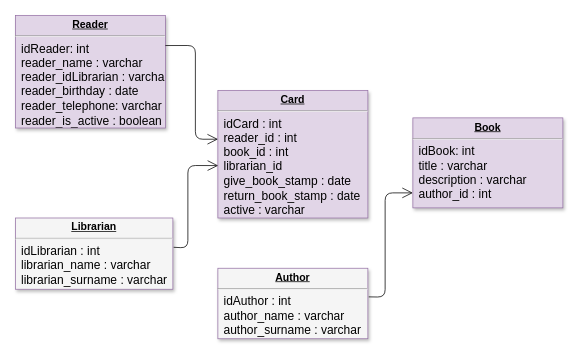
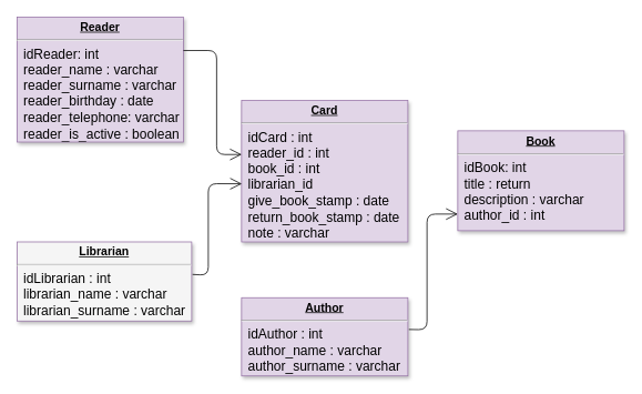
- <mxCell id="5" value="&lt;p style=&quot;margin: 0px ; margin-top: 4px ; text-align: center ; text-decoration: underline&quot;&gt;&lt;strong&gt;&lt;font style=&quot;font-size: 14px&quot;&gt;Reader&lt;/font&gt;&lt;/strong&gt;&lt;/p&gt;&lt;hr&gt;&lt;p style=&quot;margin: 0px ; margin-left: 8px&quot;&gt;&lt;font size=&quot;3&quot;&gt;idReader: int&lt;/font&gt;&lt;/p&gt;&lt;p style=&quot;margin: 0px ; margin-left: 8px&quot;&gt;&lt;font size=&quot;3&quot;&gt;reader_name : varchar&lt;/font&gt;&lt;/p&gt;&lt;p style=&quot;margin: 0px ; margin-left: 8px&quot;&gt;&lt;font size=&quot;3&quot;&gt;reader_idLibrarian : varchar&lt;/font&gt;&lt;/p&gt;&lt;p style=&quot;margin: 0px ; margin-left: 8px&quot;&gt;&lt;font size=&quot;3&quot;&gt;reader_birthday : date&lt;/font&gt;&lt;/p&gt;&lt;p style=&quot;margin: 0px ; margin-left: 8px&quot;&gt;&lt;font size=&quot;3&quot;&gt;reader_telephone: varchar&lt;/font&gt;&lt;/p&gt;&lt;p style=&quot;margin: 0px ; margin-left: 8px&quot;&gt;&lt;font size=&quot;3&quot;&gt;reader_is_active : boolean&lt;/font&gt;&lt;/p&gt;&lt;p style=&quot;margin: 0px ; margin-left: 8px&quot;&gt;&lt;br&gt;&lt;/p&gt;" style="verticalAlign=top;align=left;overflow=fill;fontSize=12;fontFamily=Helvetica;html=1;strokeColor=#9673a6;shadow=1;fillColor=#e1d5e7;" parent="1" vertex="1"><mxGeometry x="20" y="20" width="200" height="150" as="geometry" /></mxCell>
+ <mxCell id="5" value="&lt;p style=&quot;margin: 0px ; margin-top: 4px ; text-align: center ; text-decoration: underline&quot;&gt;&lt;strong&gt;&lt;font style=&quot;font-size: 14px&quot;&gt;Reader&lt;/font&gt;&lt;/strong&gt;&lt;/p&gt;&lt;hr&gt;&lt;p style=&quot;margin: 0px ; margin-left: 8px&quot;&gt;&lt;font size=&quot;3&quot;&gt;idReader: int&lt;/font&gt;&lt;/p&gt;&lt;p style=&quot;margin: 0px ; margin-left: 8px&quot;&gt;&lt;font size=&quot;3&quot;&gt;reader_name : varchar&lt;/font&gt;&lt;/p&gt;&lt;p style=&quot;margin: 0px ; margin-left: 8px&quot;&gt;&lt;font size=&quot;3&quot;&gt;reader_surname : varchar&lt;/font&gt;&lt;/p&gt;&lt;p style=&quot;margin: 0px ; margin-left: 8px&quot;&gt;&lt;font size=&quot;3&quot;&gt;reader_birthday : date&lt;/font&gt;&lt;/p&gt;&lt;p style=&quot;margin: 0px ; margin-left: 8px&quot;&gt;&lt;font size=&quot;3&quot;&gt;reader_telephone: varchar&lt;/font&gt;&lt;/p&gt;&lt;p style=&quot;margin: 0px ; margin-left: 8px&quot;&gt;&lt;font size=&quot;3&quot;&gt;reader_is_active : boolean&lt;/font&gt;&lt;/p&gt;&lt;p style=&quot;margin: 0px ; margin-left: 8px&quot;&gt;&lt;br&gt;&lt;/p&gt;" style="verticalAlign=top;align=left;overflow=fill;fontSize=12;fontFamily=Helvetica;html=1;strokeColor=#9673a6;shadow=1;fillColor=#e1d5e7;" parent="1" vertex="1"><mxGeometry x="20" y="20" width="200" height="150" as="geometry" /></mxCell>
- <mxCell id="2" value="&lt;p style=&quot;margin: 0px ; margin-top: 4px ; text-align: center ; text-decoration: underline&quot;&gt;&lt;strong&gt;&lt;font style=&quot;font-size: 14px&quot;&gt;Card&lt;/font&gt;&lt;/strong&gt;&lt;/p&gt;&lt;hr&gt;&lt;p style=&quot;margin: 0px ; margin-left: 8px&quot;&gt;&lt;font size=&quot;3&quot;&gt;idCard : int&lt;/font&gt;&lt;/p&gt;&lt;p style=&quot;margin: 0px ; margin-left: 8px&quot;&gt;&lt;font size=&quot;3&quot;&gt;reader_id : int&lt;/font&gt;&lt;/p&gt;&lt;p style=&quot;margin: 0px ; margin-left: 8px&quot;&gt;&lt;font size=&quot;3&quot;&gt;book_id : int&lt;/font&gt;&lt;/p&gt;&lt;p style=&quot;margin: 0px ; margin-left: 8px&quot;&gt;&lt;font size=&quot;3&quot;&gt;librarian_id&lt;/font&gt;&lt;/p&gt;&lt;p style=&quot;margin: 0px ; margin-left: 8px&quot;&gt;&lt;font size=&quot;3&quot;&gt;give_book_stamp : date&lt;/font&gt;&lt;/p&gt;&lt;p style=&quot;margin: 0px ; margin-left: 8px&quot;&gt;&lt;font size=&quot;3&quot;&gt;return_book_stamp : date&lt;/font&gt;&lt;/p&gt;&lt;p style=&quot;margin: 0px ; margin-left: 8px&quot;&gt;&lt;font size=&quot;3&quot;&gt;active : varchar&lt;/font&gt;&lt;/p&gt;&lt;p style=&quot;margin: 0px ; margin-left: 8px&quot;&gt;&lt;br&gt;&lt;/p&gt;" style="verticalAlign=top;align=left;overflow=fill;fontSize=12;fontFamily=Helvetica;html=1;strokeColor=#9673a6;shadow=1;fillColor=#e1d5e7;" parent="1" vertex="1"><mxGeometry x="290" y="120" width="200" height="170" as="geometry" /></mxCell>
+ <mxCell id="2" value="&lt;p style=&quot;margin: 0px ; margin-top: 4px ; text-align: center ; text-decoration: underline&quot;&gt;&lt;strong&gt;&lt;font style=&quot;font-size: 14px&quot;&gt;Card&lt;/font&gt;&lt;/strong&gt;&lt;/p&gt;&lt;hr&gt;&lt;p style=&quot;margin: 0px ; margin-left: 8px&quot;&gt;&lt;font size=&quot;3&quot;&gt;idCard : int&lt;/font&gt;&lt;/p&gt;&lt;p style=&quot;margin: 0px ; margin-left: 8px&quot;&gt;&lt;font size=&quot;3&quot;&gt;reader_id : int&lt;/font&gt;&lt;/p&gt;&lt;p style=&quot;margin: 0px ; margin-left: 8px&quot;&gt;&lt;font size=&quot;3&quot;&gt;book_id : int&lt;/font&gt;&lt;/p&gt;&lt;p style=&quot;margin: 0px ; margin-left: 8px&quot;&gt;&lt;font size=&quot;3&quot;&gt;librarian_id&lt;/font&gt;&lt;/p&gt;&lt;p style=&quot;margin: 0px ; margin-left: 8px&quot;&gt;&lt;font size=&quot;3&quot;&gt;give_book_stamp : date&lt;/font&gt;&lt;/p&gt;&lt;p style=&quot;margin: 0px ; margin-left: 8px&quot;&gt;&lt;font size=&quot;3&quot;&gt;return_book_stamp : date&lt;/font&gt;&lt;/p&gt;&lt;p style=&quot;margin: 0px ; margin-left: 8px&quot;&gt;&lt;font size=&quot;3&quot;&gt;note : varchar&lt;/font&gt;&lt;/p&gt;&lt;p style=&quot;margin: 0px ; margin-left: 8px&quot;&gt;&lt;br&gt;&lt;/p&gt;" style="verticalAlign=top;align=left;overflow=fill;fontSize=12;fontFamily=Helvetica;html=1;strokeColor=#9673a6;shadow=1;fillColor=#e1d5e7;" parent="1" vertex="1"><mxGeometry x="290" y="120" width="200" height="170" as="geometry" /></mxCell>
- <mxCell id="7" value="&lt;p style=&quot;margin: 0px ; margin-top: 4px ; text-align: center ; text-decoration: underline&quot;&gt;&lt;strong&gt;&lt;font style=&quot;font-size: 14px&quot;&gt;Book&lt;/font&gt;&lt;/strong&gt;&lt;/p&gt;&lt;hr&gt;&lt;p style=&quot;margin: 0px ; margin-left: 8px&quot;&gt;&lt;font size=&quot;3&quot;&gt;idBook: int&lt;/font&gt;&lt;/p&gt;&lt;p style=&quot;margin: 0px ; margin-left: 8px&quot;&gt;&lt;font size=&quot;3&quot;&gt;title : varchar&lt;/font&gt;&lt;/p&gt;&lt;p style=&quot;margin: 0px ; margin-left: 8px&quot;&gt;&lt;font size=&quot;3&quot;&gt;description : varchar&lt;/font&gt;&lt;/p&gt;&lt;p style=&quot;margin: 0px ; margin-left: 8px&quot;&gt;&lt;font size=&quot;3&quot;&gt;author_id : int&lt;/font&gt;&lt;/p&gt;" style="verticalAlign=top;align=left;overflow=fill;fontSize=12;fontFamily=Helvetica;html=1;strokeColor=#9673a6;shadow=1;fillColor=#e1d5e7;" parent="1" vertex="1"><mxGeometry x="550" y="156.5" width="200" height="120" as="geometry" /></mxCell>
+ <mxCell id="7" value="&lt;p style=&quot;margin: 0px ; margin-top: 4px ; text-align: center ; text-decoration: underline&quot;&gt;&lt;strong&gt;&lt;font style=&quot;font-size: 14px&quot;&gt;Book&lt;/font&gt;&lt;/strong&gt;&lt;/p&gt;&lt;hr&gt;&lt;p style=&quot;margin: 0px ; margin-left: 8px&quot;&gt;&lt;font size=&quot;3&quot;&gt;idBook: int&lt;/font&gt;&lt;/p&gt;&lt;p style=&quot;margin: 0px ; margin-left: 8px&quot;&gt;&lt;font size=&quot;3&quot;&gt;title : return&lt;/font&gt;&lt;/p&gt;&lt;p style=&quot;margin: 0px ; margin-left: 8px&quot;&gt;&lt;font size=&quot;3&quot;&gt;description : varchar&lt;/font&gt;&lt;/p&gt;&lt;p style=&quot;margin: 0px ; margin-left: 8px&quot;&gt;&lt;font size=&quot;3&quot;&gt;author_id : int&lt;/font&gt;&lt;/p&gt;" style="verticalAlign=top;align=left;overflow=fill;fontSize=12;fontFamily=Helvetica;html=1;strokeColor=#9673a6;shadow=1;fillColor=#e1d5e7;" parent="1" vertex="1"><mxGeometry x="550" y="156.5" width="200" height="120" as="geometry" /></mxCell>
- <mxCell id="8" value="&lt;p style=&quot;margin: 0px ; margin-top: 4px ; text-align: center ; text-decoration: underline&quot;&gt;&lt;strong&gt;&lt;font style=&quot;font-size: 14px&quot;&gt;Author&lt;/font&gt;&lt;/strong&gt;&lt;/p&gt;&lt;hr&gt;&lt;p style=&quot;margin: 0px ; margin-left: 8px&quot;&gt;&lt;font size=&quot;3&quot;&gt;idAuthor : int&lt;/font&gt;&lt;/p&gt;&lt;p style=&quot;margin: 0px ; margin-left: 8px&quot;&gt;&lt;font size=&quot;3&quot;&gt;author_name : varchar&lt;/font&gt;&lt;/p&gt;&lt;p style=&quot;margin: 0px ; margin-left: 8px&quot;&gt;&lt;font size=&quot;3&quot;&gt;author_surname : varchar&lt;/font&gt;&lt;/p&gt;" style="verticalAlign=top;align=left;overflow=fill;fontSize=12;fontFamily=Helvetica;html=1;strokeColor=#9673a6;shadow=1;fillColor=#f5f5f5;" parent="1" vertex="1"><mxGeometry x="290" y="357" width="200" height="94" as="geometry" /></mxCell>
+ <mxCell id="8" value="&lt;p style=&quot;margin: 0px ; margin-top: 4px ; text-align: center ; text-decoration: underline&quot;&gt;&lt;strong&gt;&lt;font style=&quot;font-size: 14px&quot;&gt;Author&lt;/font&gt;&lt;/strong&gt;&lt;/p&gt;&lt;hr&gt;&lt;p style=&quot;margin: 0px ; margin-left: 8px&quot;&gt;&lt;font size=&quot;3&quot;&gt;idAuthor : int&lt;/font&gt;&lt;/p&gt;&lt;p style=&quot;margin: 0px ; margin-left: 8px&quot;&gt;&lt;font size=&quot;3&quot;&gt;author_name : varchar&lt;/font&gt;&lt;/p&gt;&lt;p style=&quot;margin: 0px ; margin-left: 8px&quot;&gt;&lt;font size=&quot;3&quot;&gt;author_surname : varchar&lt;/font&gt;&lt;/p&gt;" style="verticalAlign=top;align=left;overflow=fill;fontSize=12;fontFamily=Helvetica;html=1;strokeColor=#9673a6;shadow=1;fillColor=#e1d5e7;" parent="1" vertex="1"><mxGeometry x="290" y="357" width="200" height="94" as="geometry" /></mxCell>
